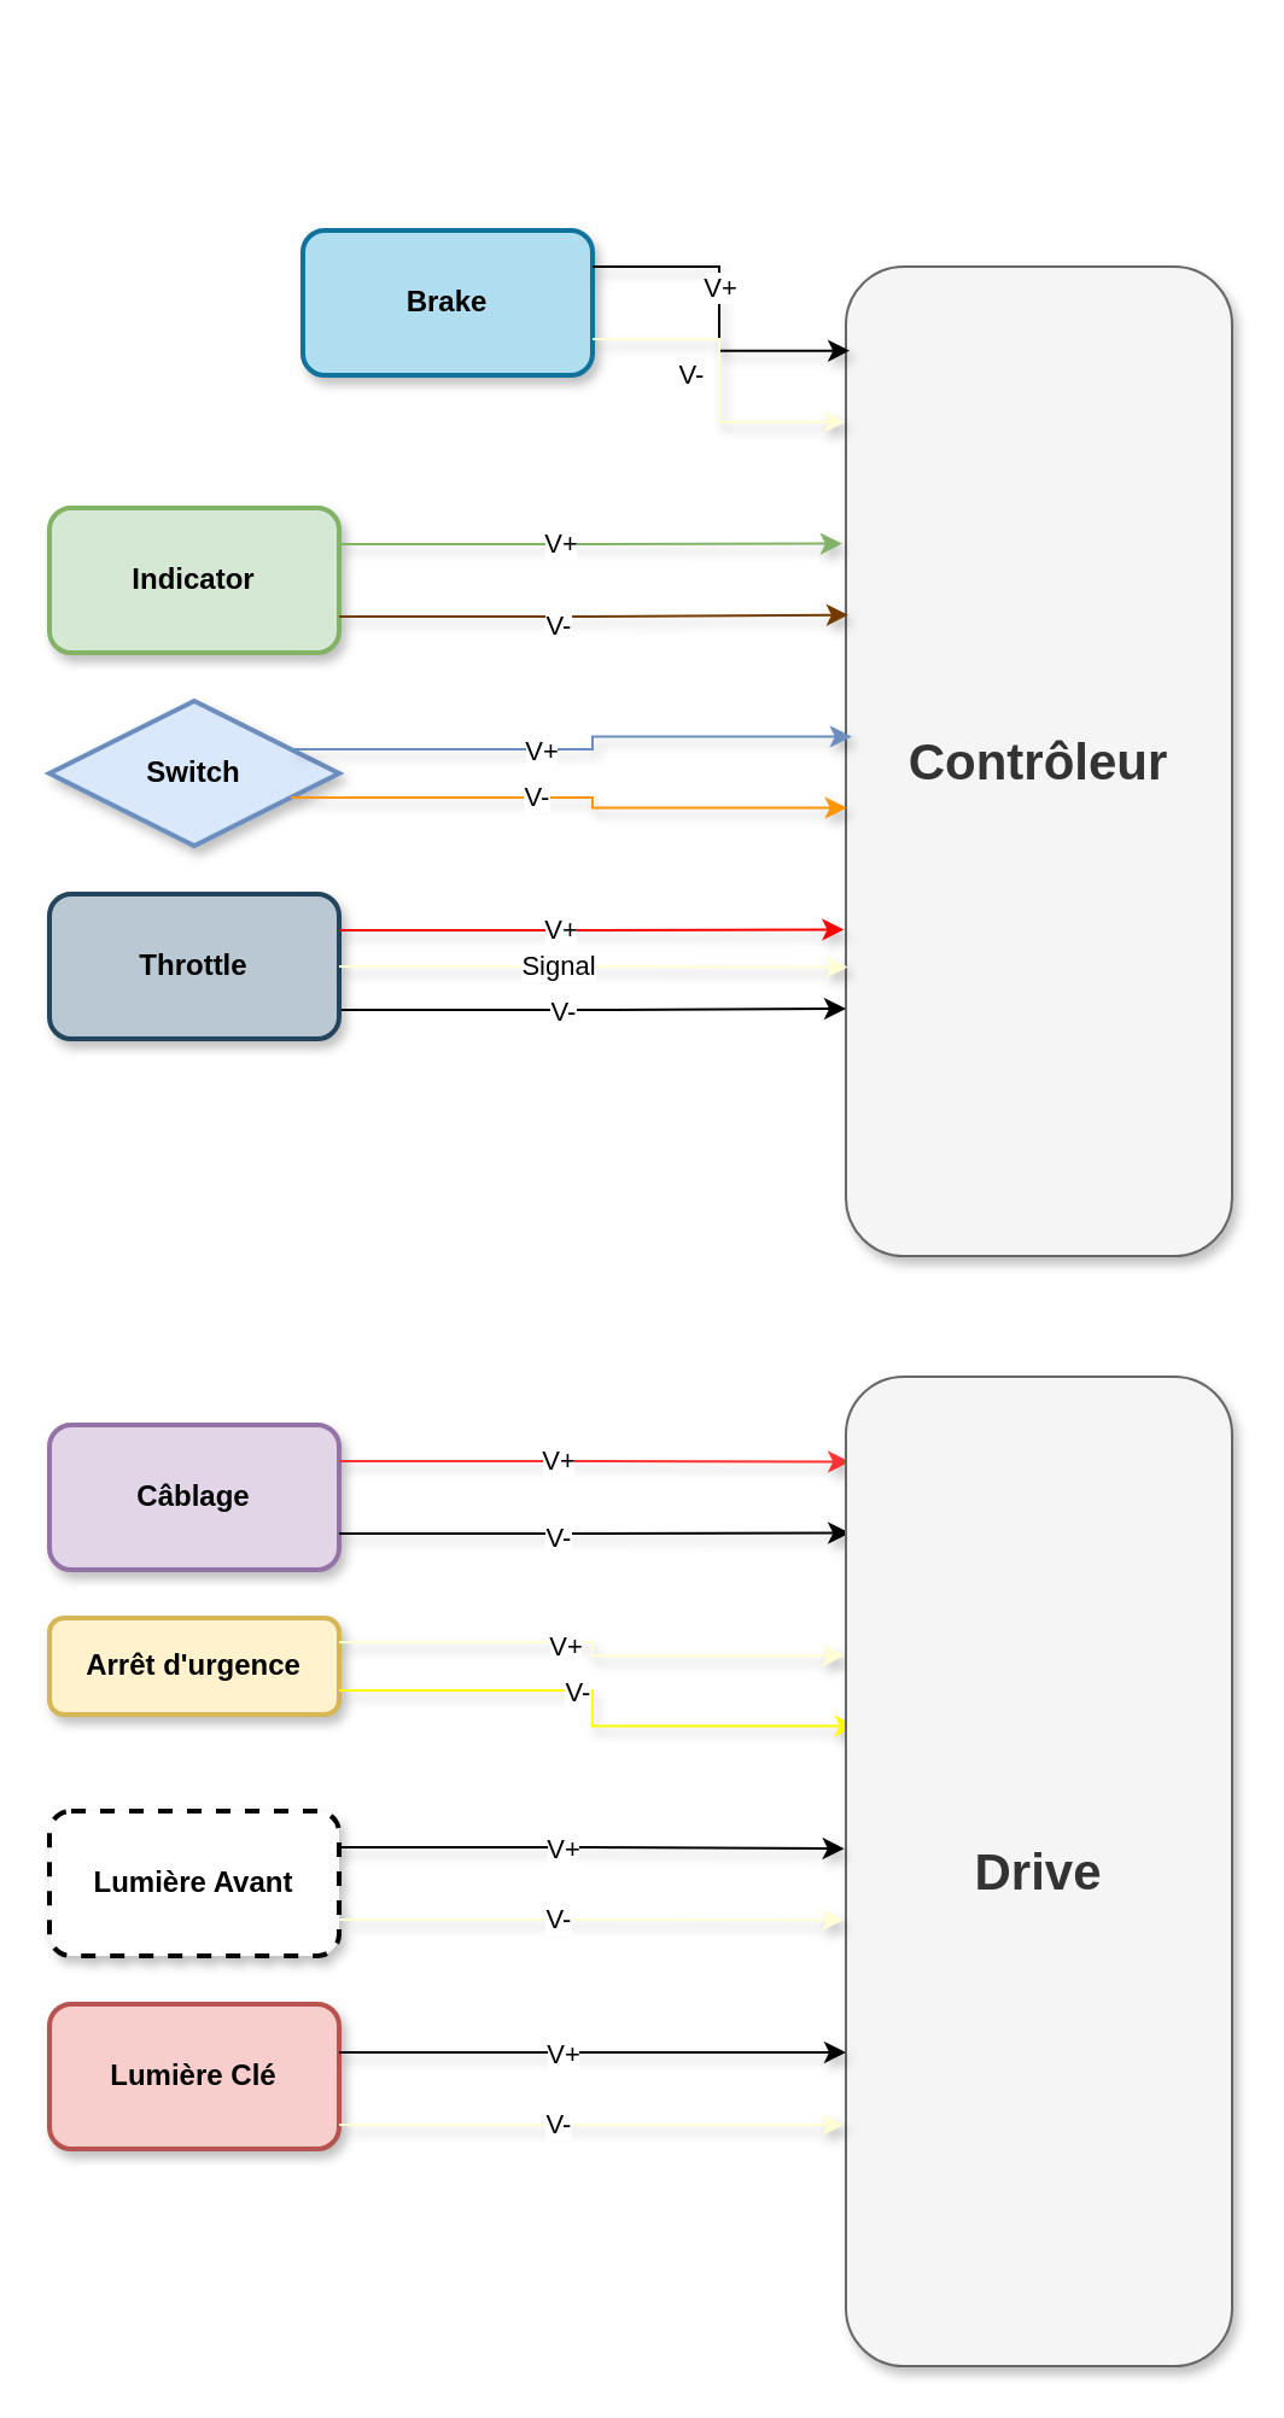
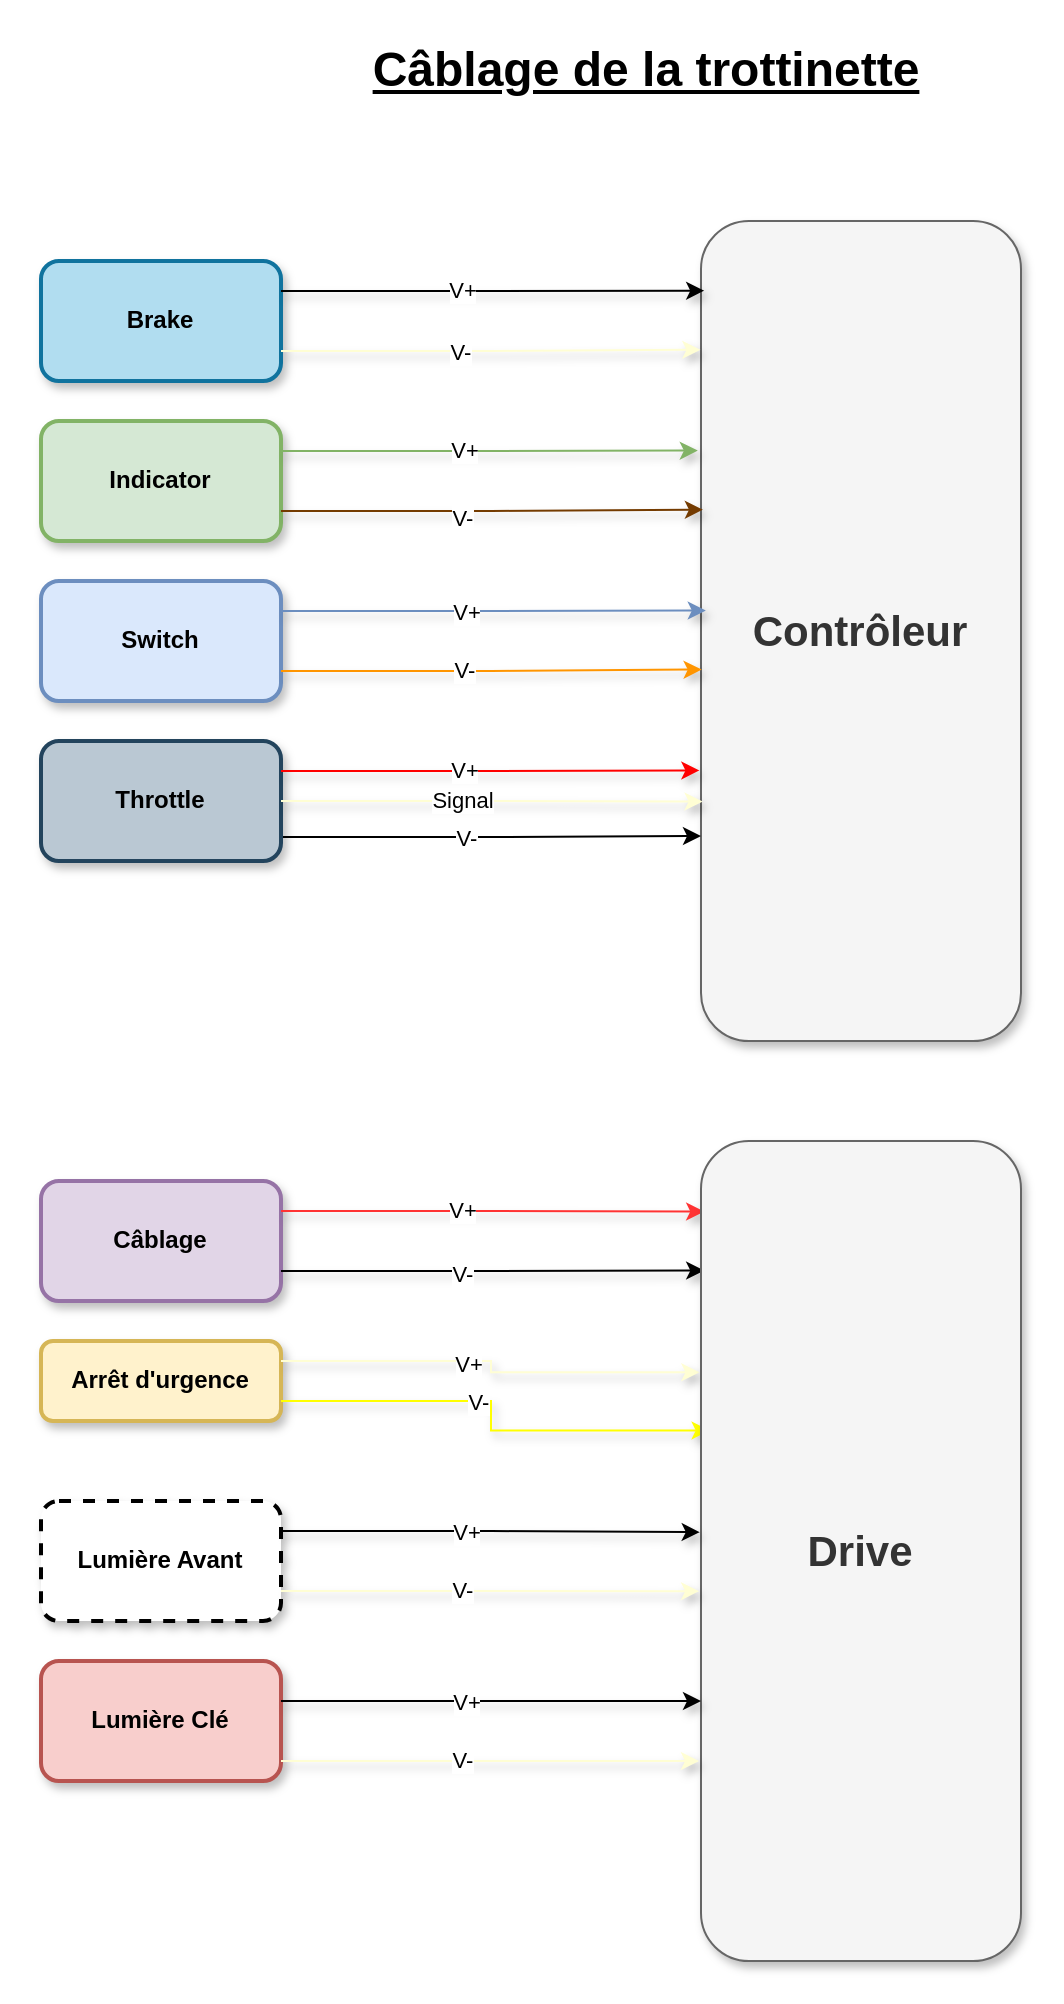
+ <mxCell id="46" value="&lt;font style=&quot;font-size: 24px;&quot;&gt;&lt;b&gt;&lt;u&gt;Câblage de la trottinette&lt;/u&gt;&lt;/b&gt;&lt;/font&gt;" style="text;html=1;align=center;verticalAlign=middle;whiteSpace=wrap;rounded=0;" vertex="1" parent="1"><mxGeometry x="175" y="20" width="296" height="30" as="geometry" /></mxCell>
- <mxCell id="41" value="&lt;b&gt;Brake&lt;/b&gt;" style="rounded=1;whiteSpace=wrap;html=1;fillColor=#b1ddf0;strokeColor=#10739e;strokeWidth=2;glass=0;shadow=1;" vertex="1" parent="1"><mxGeometry x="125" y="95" width="120" height="60" as="geometry" /></mxCell>
+ <mxCell id="41" value="&lt;b&gt;Brake&lt;/b&gt;" style="rounded=1;whiteSpace=wrap;html=1;fillColor=#b1ddf0;strokeColor=#10739e;strokeWidth=2;glass=0;shadow=1;" vertex="1" parent="1"><mxGeometry x="20" y="130" width="120" height="60" as="geometry" /></mxCell>
- <mxCell id="13" value="&lt;b&gt;Switch&lt;/b&gt;" style="rhombus;whiteSpace=wrap;html=1;fillColor=#dae8fc;strokeColor=#6c8ebf;strokeWidth=2;glass=0;shadow=1;" vertex="1" parent="1"><mxGeometry x="20" y="290" width="120" height="60" as="geometry" /></mxCell>
+ <mxCell id="13" value="&lt;b&gt;Switch&lt;/b&gt;" style="rounded=1;whiteSpace=wrap;html=1;fillColor=#dae8fc;strokeColor=#6c8ebf;strokeWidth=2;glass=0;shadow=1;" vertex="1" parent="1"><mxGeometry x="20" y="290" width="120" height="60" as="geometry" /></mxCell>
